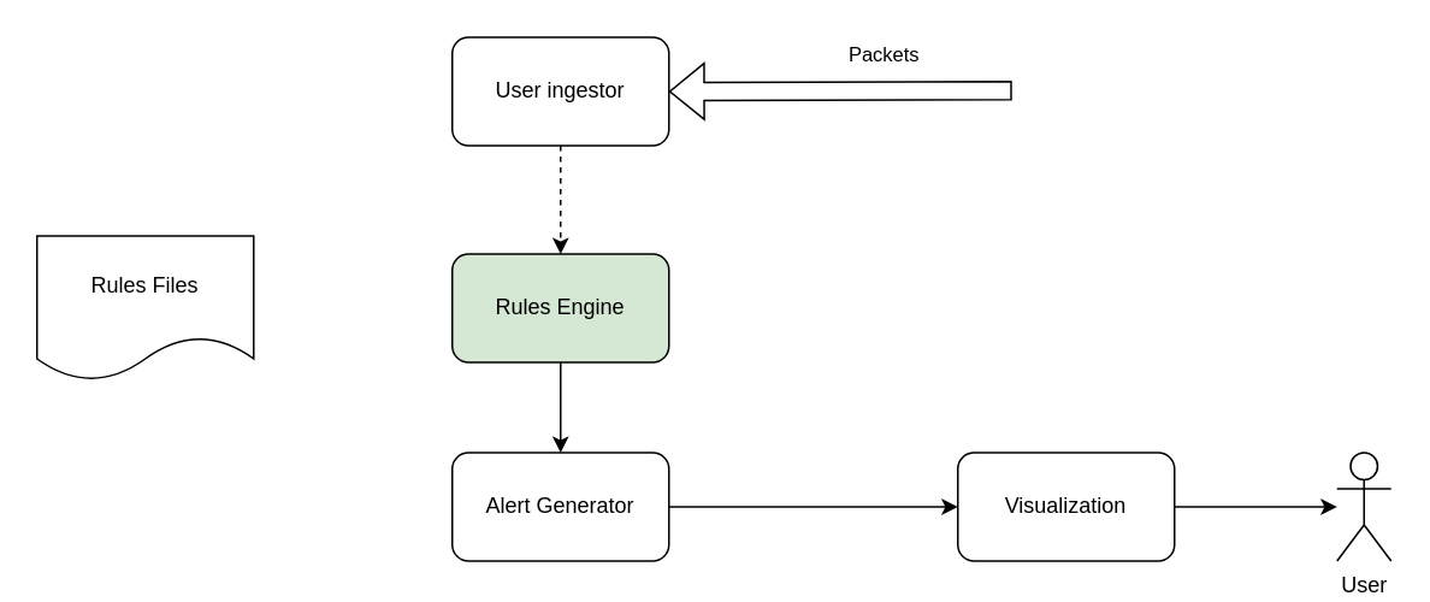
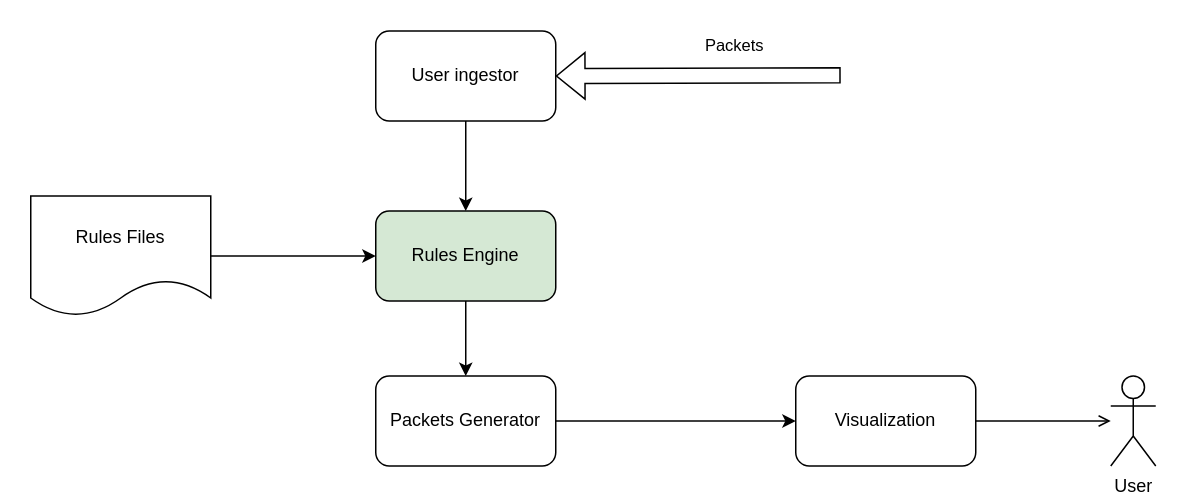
- <mxCell id="2" value="" style="edgeStyle=orthogonalEdgeStyle;rounded=0;orthogonalLoop=1;jettySize=auto;html=1;dashed=1;" parent="1" source="3" target="5" edge="1"><mxGeometry relative="1" as="geometry" /></mxCell>
+ <mxCell id="2" value="" style="edgeStyle=orthogonalEdgeStyle;rounded=0;orthogonalLoop=1;jettySize=auto;html=1;" parent="1" source="3" target="5" edge="1"><mxGeometry relative="1" as="geometry" /></mxCell>
+ <mxCell id="11" value="" style="edgeStyle=orthogonalEdgeStyle;rounded=0;orthogonalLoop=1;jettySize=auto;html=1;" parent="1" source="12" target="5" edge="1"><mxGeometry relative="1" as="geometry" /></mxCell>
- <mxCell id="7" value="Alert Generator" style="rounded=1;whiteSpace=wrap;html=1;" parent="1" vertex="1"><mxGeometry x="250" y="250" width="120" height="60" as="geometry" /></mxCell>
+ <mxCell id="7" value="Packets Generator" style="rounded=1;whiteSpace=wrap;html=1;" parent="1" vertex="1"><mxGeometry x="250" y="250" width="120" height="60" as="geometry" /></mxCell>
- <mxCell id="9" value="" style="edgeStyle=orthogonalEdgeStyle;rounded=0;orthogonalLoop=1;jettySize=auto;html=1;" parent="1" source="10" target="8" edge="1"><mxGeometry relative="1" as="geometry" /></mxCell>
+ <mxCell id="9" value="" style="edgeStyle=orthogonalEdgeStyle;rounded=0;orthogonalLoop=1;jettySize=auto;html=1;endArrow=open;" parent="1" source="10" target="8" edge="1"><mxGeometry relative="1" as="geometry" /></mxCell>
